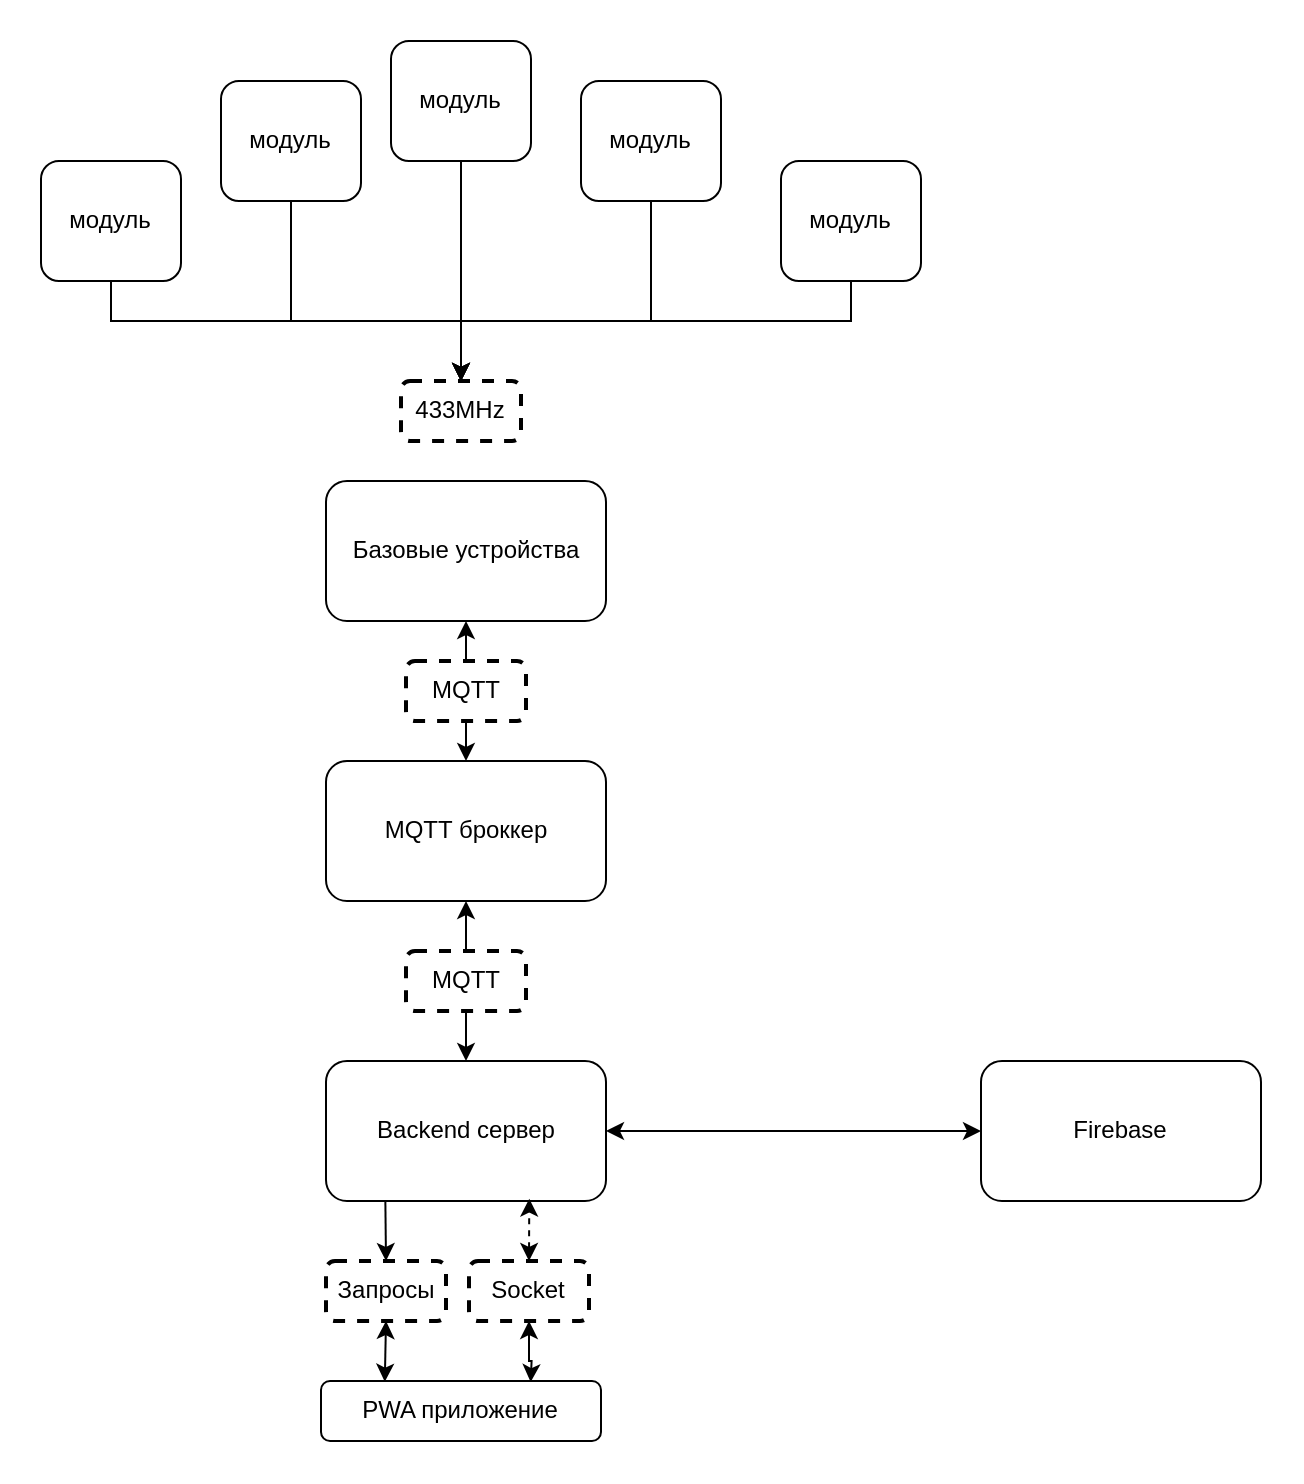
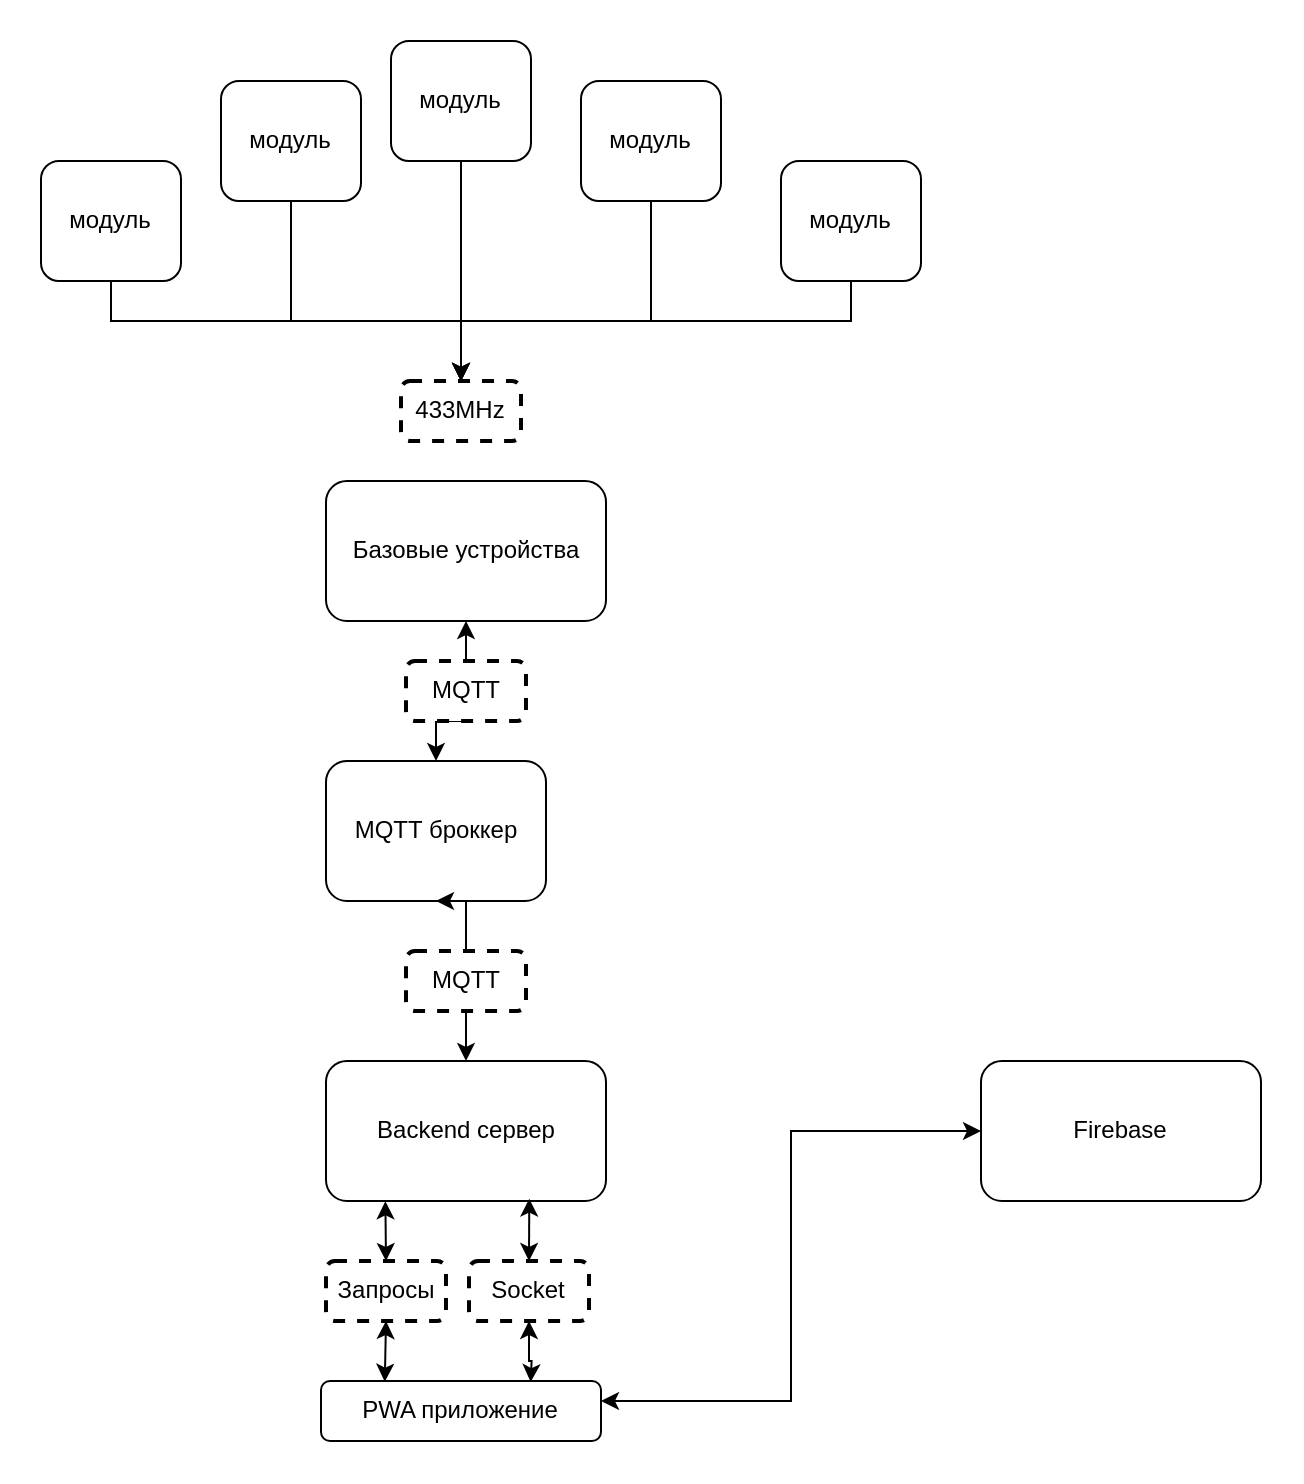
- <mxCell id="16" value="MQTT броккер" style="rounded=1;whiteSpace=wrap;html=1;" vertex="1" parent="1"><mxGeometry x="162.5" y="380" width="140" height="70" as="geometry" /></mxCell>
+ <mxCell id="16" value="MQTT броккер" style="rounded=1;whiteSpace=wrap;html=1;" vertex="1" parent="1"><mxGeometry x="162.5" y="380" width="110" height="70" as="geometry" /></mxCell>
- <mxCell id="19" style="edgeStyle=orthogonalEdgeStyle;rounded=0;orthogonalLoop=1;jettySize=auto;html=1;startArrow=classic;startFill=1;endArrow=classic;endFill=1;" edge="1" parent="1" source="20" target="24"><mxGeometry relative="1" as="geometry" /></mxCell>
- <mxCell id="29" style="edgeStyle=orthogonalEdgeStyle;rounded=0;orthogonalLoop=1;jettySize=auto;html=1;exitX=0.5;exitY=0;exitDx=0;exitDy=0;entryX=0.212;entryY=1.002;entryDx=0;entryDy=0;entryPerimeter=0;fontSize=10;startArrow=classic;startFill=1;endArrow=none;endFill=1;" edge="1" parent="1" source="30" target="20"><mxGeometry relative="1" as="geometry" /></mxCell>
+ <mxCell id="29" style="edgeStyle=orthogonalEdgeStyle;rounded=0;orthogonalLoop=1;jettySize=auto;html=1;exitX=0.5;exitY=0;exitDx=0;exitDy=0;entryX=0.212;entryY=1.002;entryDx=0;entryDy=0;entryPerimeter=0;fontSize=10;startArrow=classic;startFill=1;endArrow=classic;endFill=1;" edge="1" parent="1" source="30" target="20"><mxGeometry relative="1" as="geometry" /></mxCell>
- <mxCell id="25" style="edgeStyle=orthogonalEdgeStyle;rounded=0;orthogonalLoop=1;jettySize=auto;html=1;exitX=0.5;exitY=0;exitDx=0;exitDy=0;entryX=0.726;entryY=0.983;entryDx=0;entryDy=0;entryPerimeter=0;fontSize=10;startArrow=classic;startFill=1;endArrow=classic;endFill=1;dashed=1;" edge="1" parent="1" source="27" target="20"><mxGeometry relative="1" as="geometry" /></mxCell>
+ <mxCell id="25" style="edgeStyle=orthogonalEdgeStyle;rounded=0;orthogonalLoop=1;jettySize=auto;html=1;exitX=0.5;exitY=0;exitDx=0;exitDy=0;entryX=0.726;entryY=0.983;entryDx=0;entryDy=0;entryPerimeter=0;fontSize=10;startArrow=classic;startFill=1;endArrow=classic;endFill=1;" edge="1" parent="1" source="27" target="20"><mxGeometry relative="1" as="geometry" /></mxCell>
+ <mxCell id="23" style="edgeStyle=orthogonalEdgeStyle;rounded=0;orthogonalLoop=1;jettySize=auto;html=1;entryX=1;entryY=0.333;entryDx=0;entryDy=0;entryPerimeter=0;fontSize=10;startArrow=classic;startFill=1;endArrow=classic;endFill=1;" edge="1" parent="1" source="24" target="31"><mxGeometry relative="1" as="geometry" /></mxCell>
